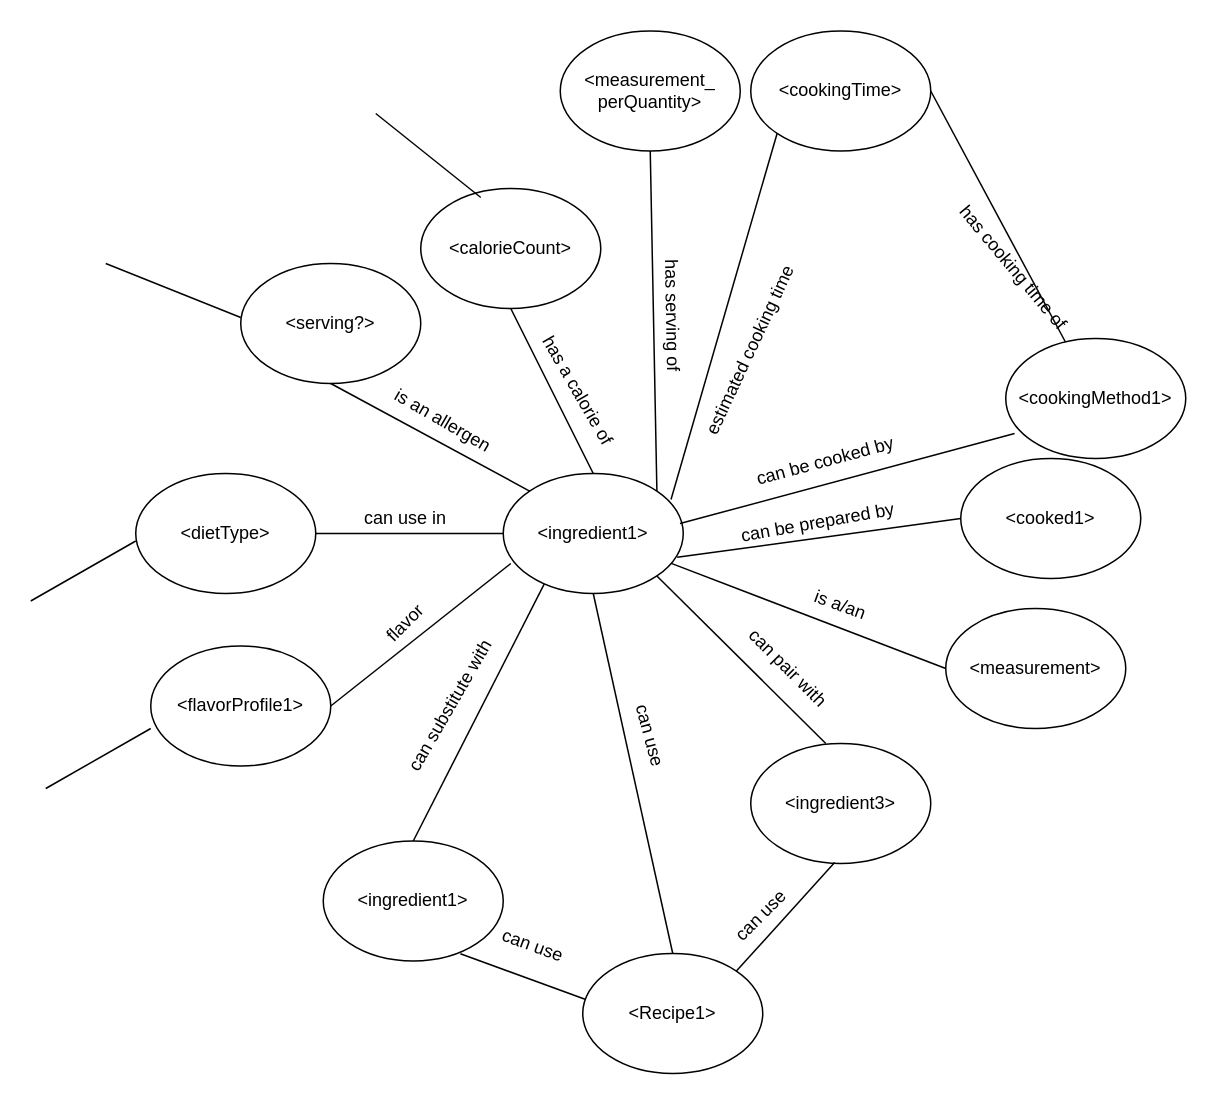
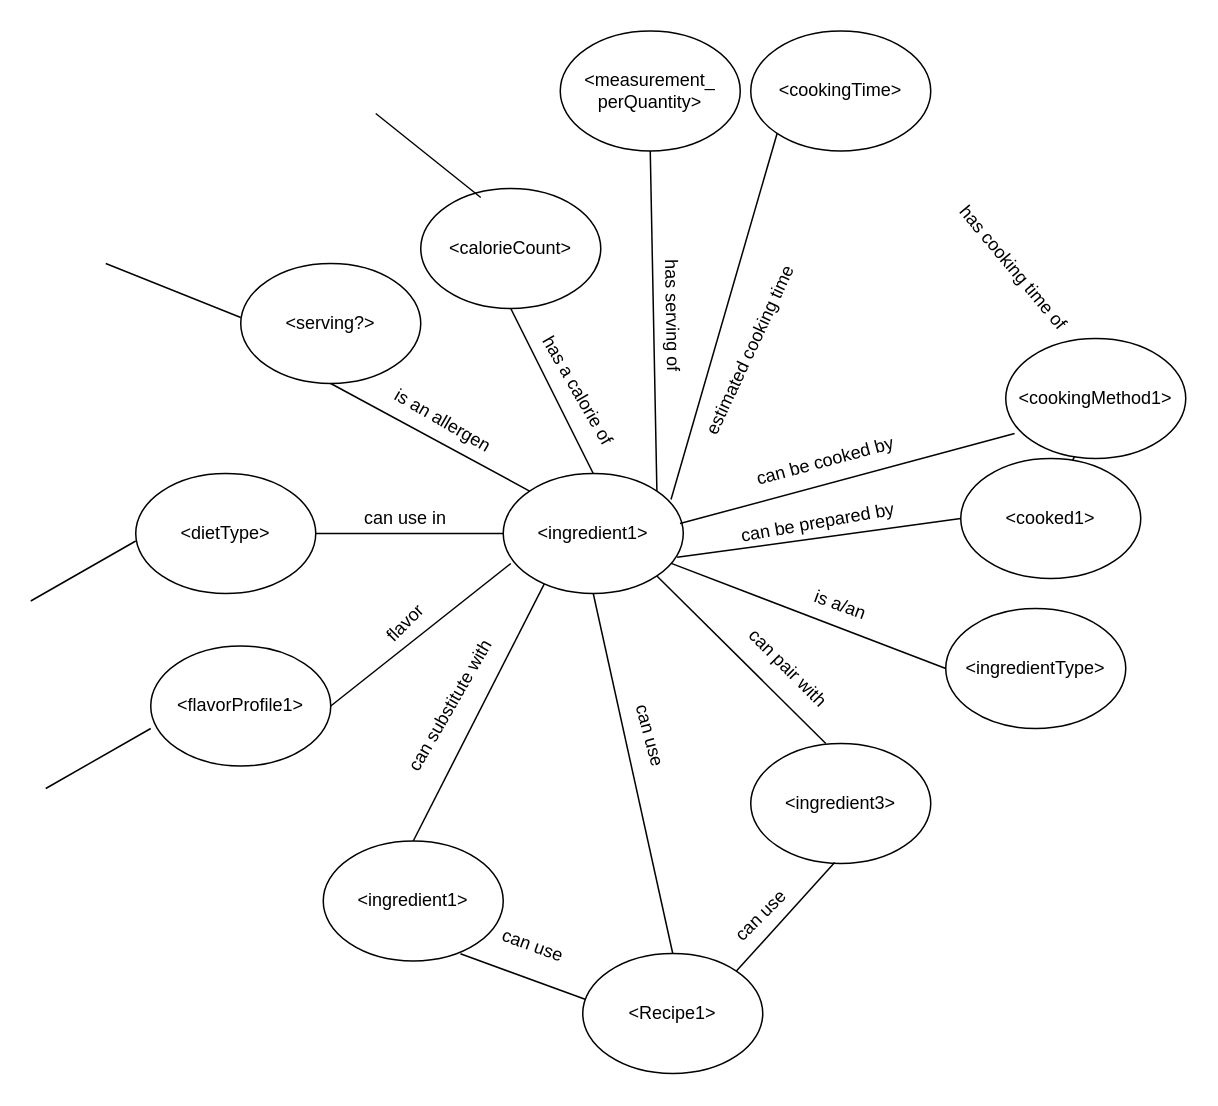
- <mxCell id="44" value="" style="endArrow=none;html=1;rounded=0;entryX=1;entryY=0.5;entryDx=0;entryDy=0;" edge="1" parent="1" source="21" target="45"><mxGeometry width="50" height="50" relative="1" as="geometry"><mxPoint x="648" y="211" as="sourcePoint" /><mxPoint x="690" y="146" as="targetPoint" /></mxGeometry></mxCell>
+ <mxCell id="44" value="" style="endArrow=none;html=1;rounded=0;" edge="1" parent="1" source="21" target="24"><mxGeometry width="50" height="50" relative="1" as="geometry"><mxPoint x="648" y="211" as="sourcePoint" /><mxPoint x="690" y="146" as="targetPoint" /></mxGeometry></mxCell>
- <mxCell id="37" value="&amp;lt;measurement&lt;span style=&quot;background-color: initial;&quot;&gt;&amp;gt;&lt;/span&gt;" style="ellipse;whiteSpace=wrap;html=1;" vertex="1" parent="1"><mxGeometry x="630" y="405" width="120" height="80" as="geometry" /></mxCell>
+ <mxCell id="37" value="&amp;lt;ingredientType&lt;span style=&quot;background-color: initial;&quot;&gt;&amp;gt;&lt;/span&gt;" style="ellipse;whiteSpace=wrap;html=1;" vertex="1" parent="1"><mxGeometry x="630" y="405" width="120" height="80" as="geometry" /></mxCell>
